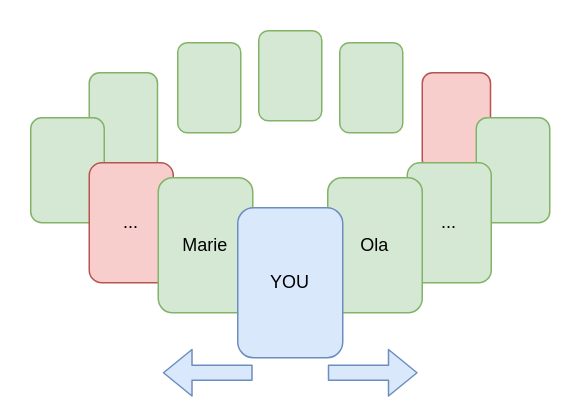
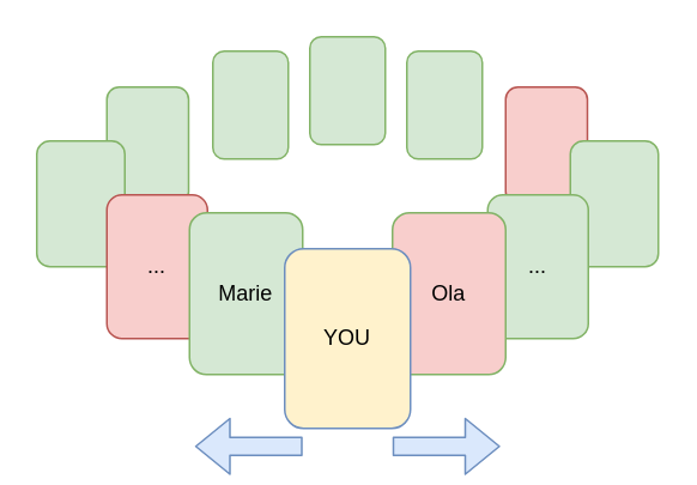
- <mxCell id="11" value="Ola" style="rounded=1;whiteSpace=wrap;html=1;fillColor=#d5e8d4;strokeColor=#82b366;aspect=fixed;fontColor=#000000;" vertex="1" parent="1"><mxGeometry x="218" y="118" width="63" height="90" as="geometry" /></mxCell>
+ <mxCell id="11" value="Ola" style="rounded=1;whiteSpace=wrap;html=1;fillColor=#f8cecc;strokeColor=#82b366;aspect=fixed;fontColor=#000000;" vertex="1" parent="1"><mxGeometry x="218" y="118" width="63" height="90" as="geometry" /></mxCell>
- <mxCell id="13" value="YOU" style="rounded=1;whiteSpace=wrap;html=1;fillColor=#dae8fc;strokeColor=#6c8ebf;fontColor=#000000;" vertex="1" parent="1"><mxGeometry x="158" y="138" width="70" height="100" as="geometry" /></mxCell>
+ <mxCell id="13" value="YOU" style="rounded=1;whiteSpace=wrap;html=1;fillColor=#fff2cc;strokeColor=#6c8ebf;fontColor=#000000;" vertex="1" parent="1"><mxGeometry x="158" y="138" width="70" height="100" as="geometry" /></mxCell>
